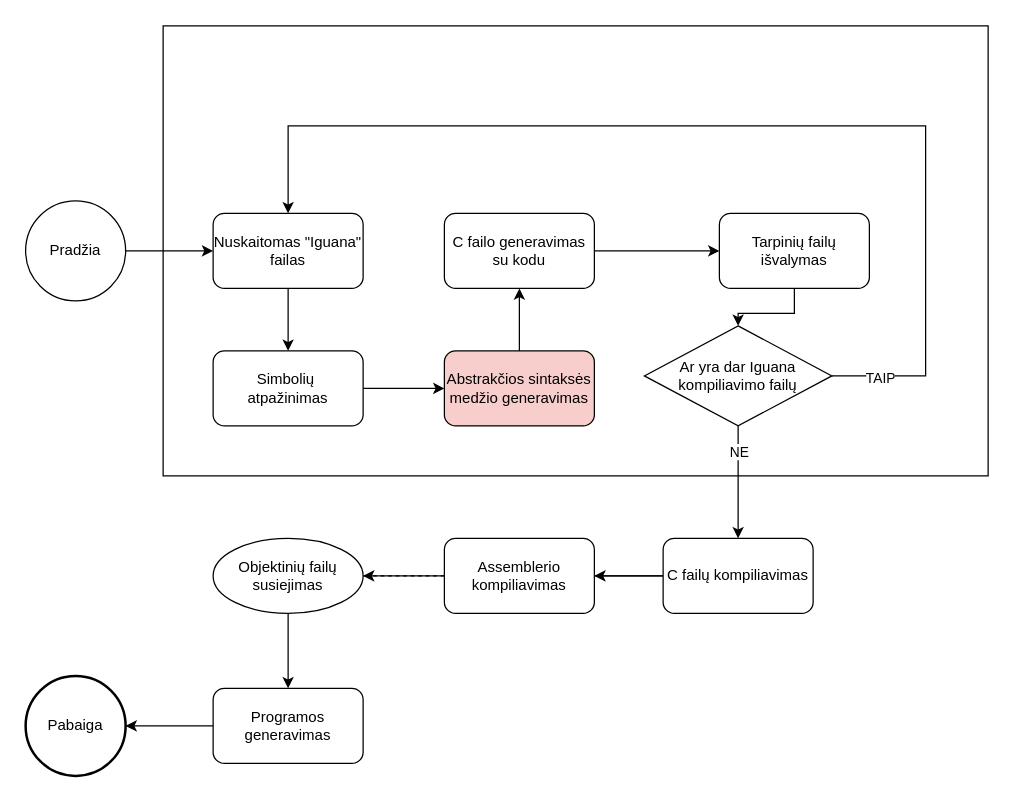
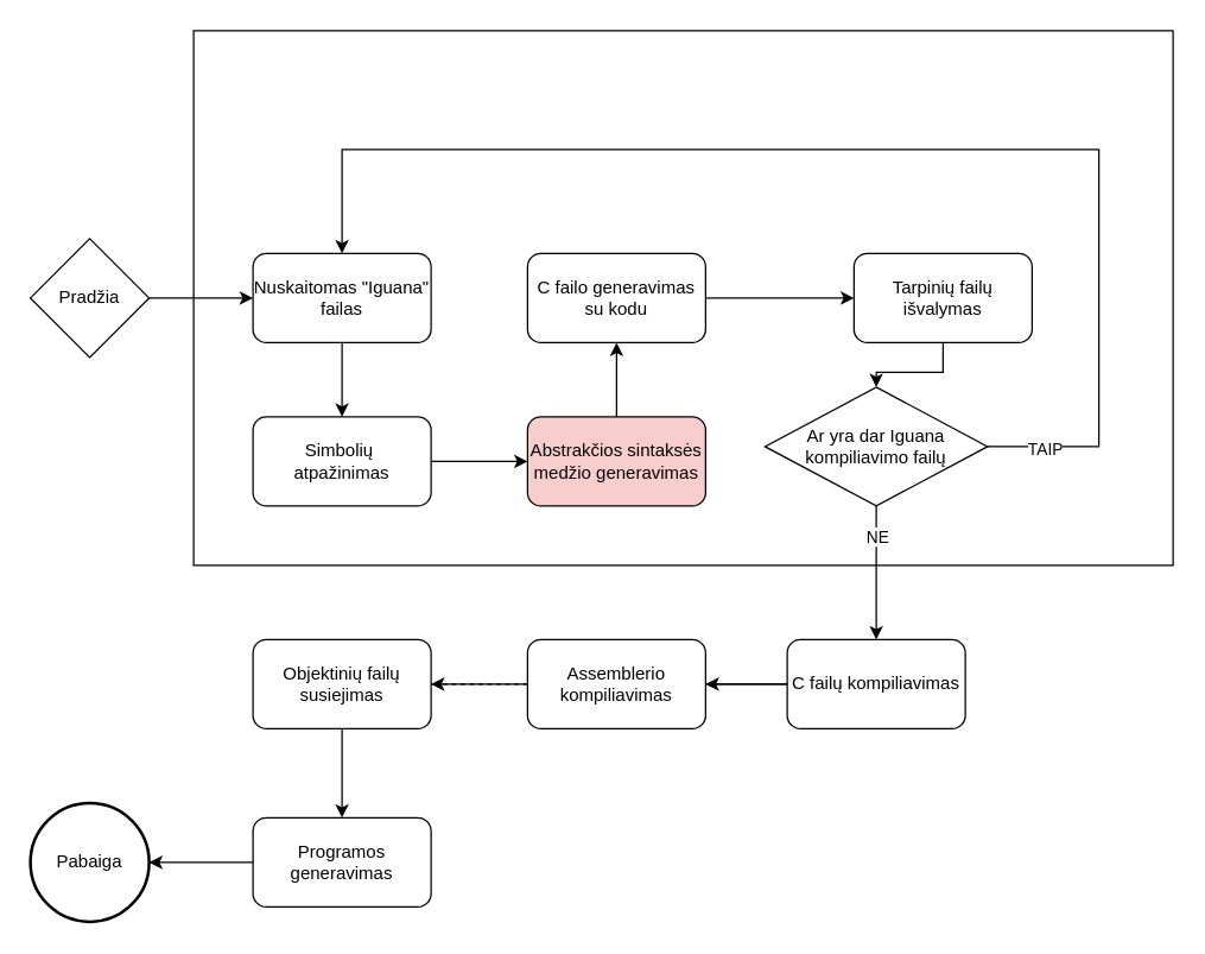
- <mxCell id="6" value="Pradžia" style="ellipse;whiteSpace=wrap;html=1;aspect=fixed;" vertex="1" parent="1"><mxGeometry x="20" y="160" width="80" height="80" as="geometry" /></mxCell>
+ <mxCell id="6" value="Pradžia" style="rhombus;whiteSpace=wrap;html=1;aspect=fixed;" vertex="1" parent="1"><mxGeometry x="20" y="160" width="80" height="80" as="geometry" /></mxCell>
- <mxCell id="23" value="Objektinių failų susiejimas" style="ellipse;whiteSpace=wrap;html=1;" vertex="1" parent="1"><mxGeometry x="170" y="430" width="120" height="60" as="geometry" /></mxCell>
+ <mxCell id="23" value="Objektinių failų susiejimas" style="rounded=1;whiteSpace=wrap;html=1;" vertex="1" parent="1"><mxGeometry x="170" y="430" width="120" height="60" as="geometry" /></mxCell>
